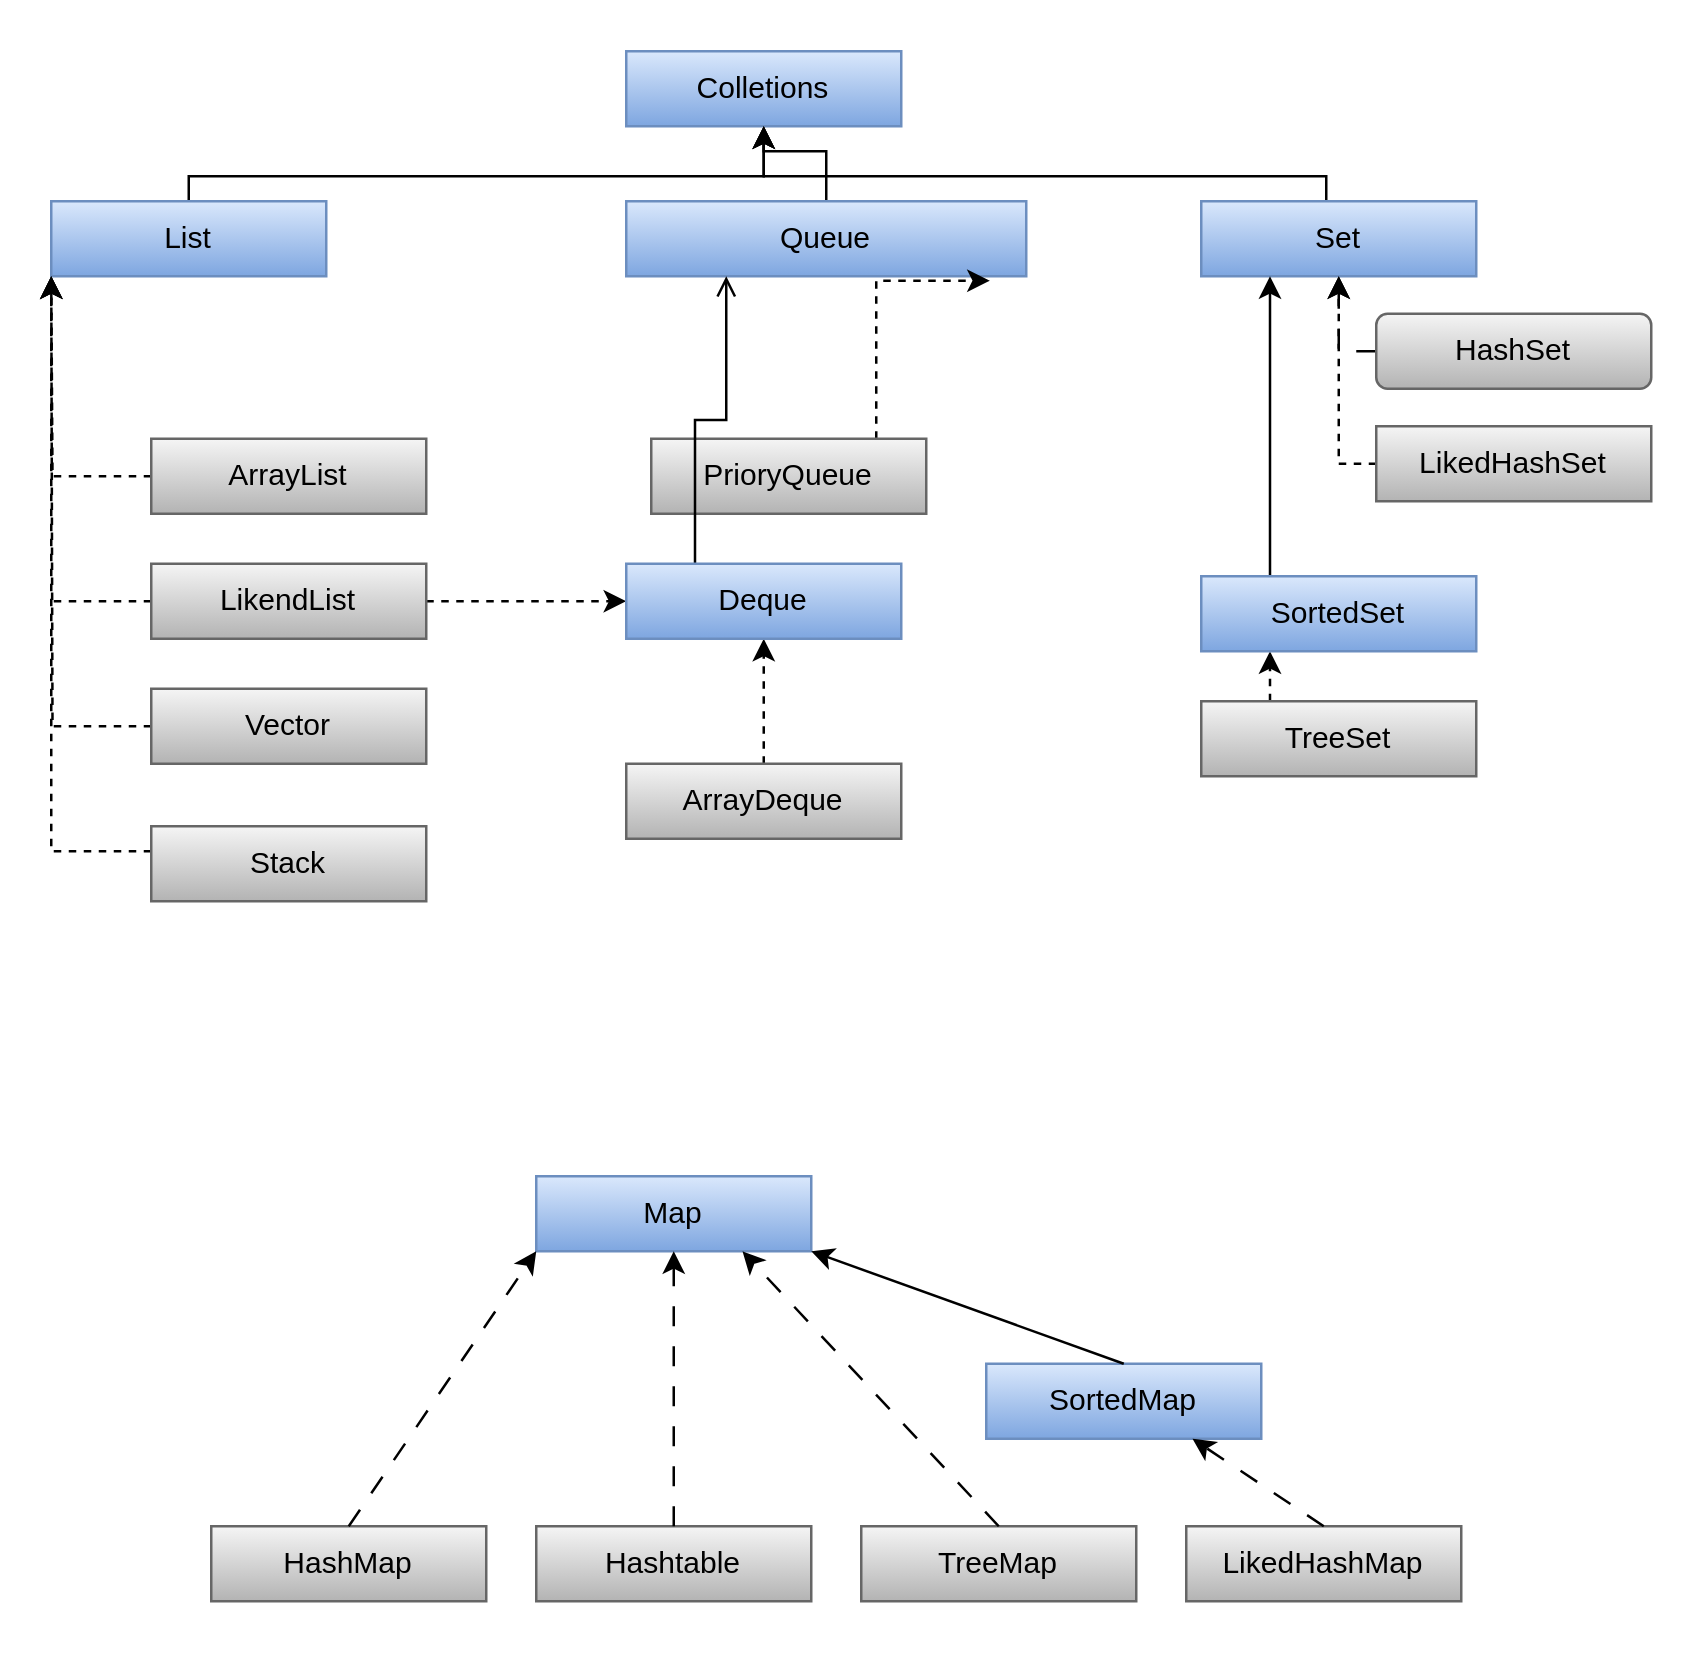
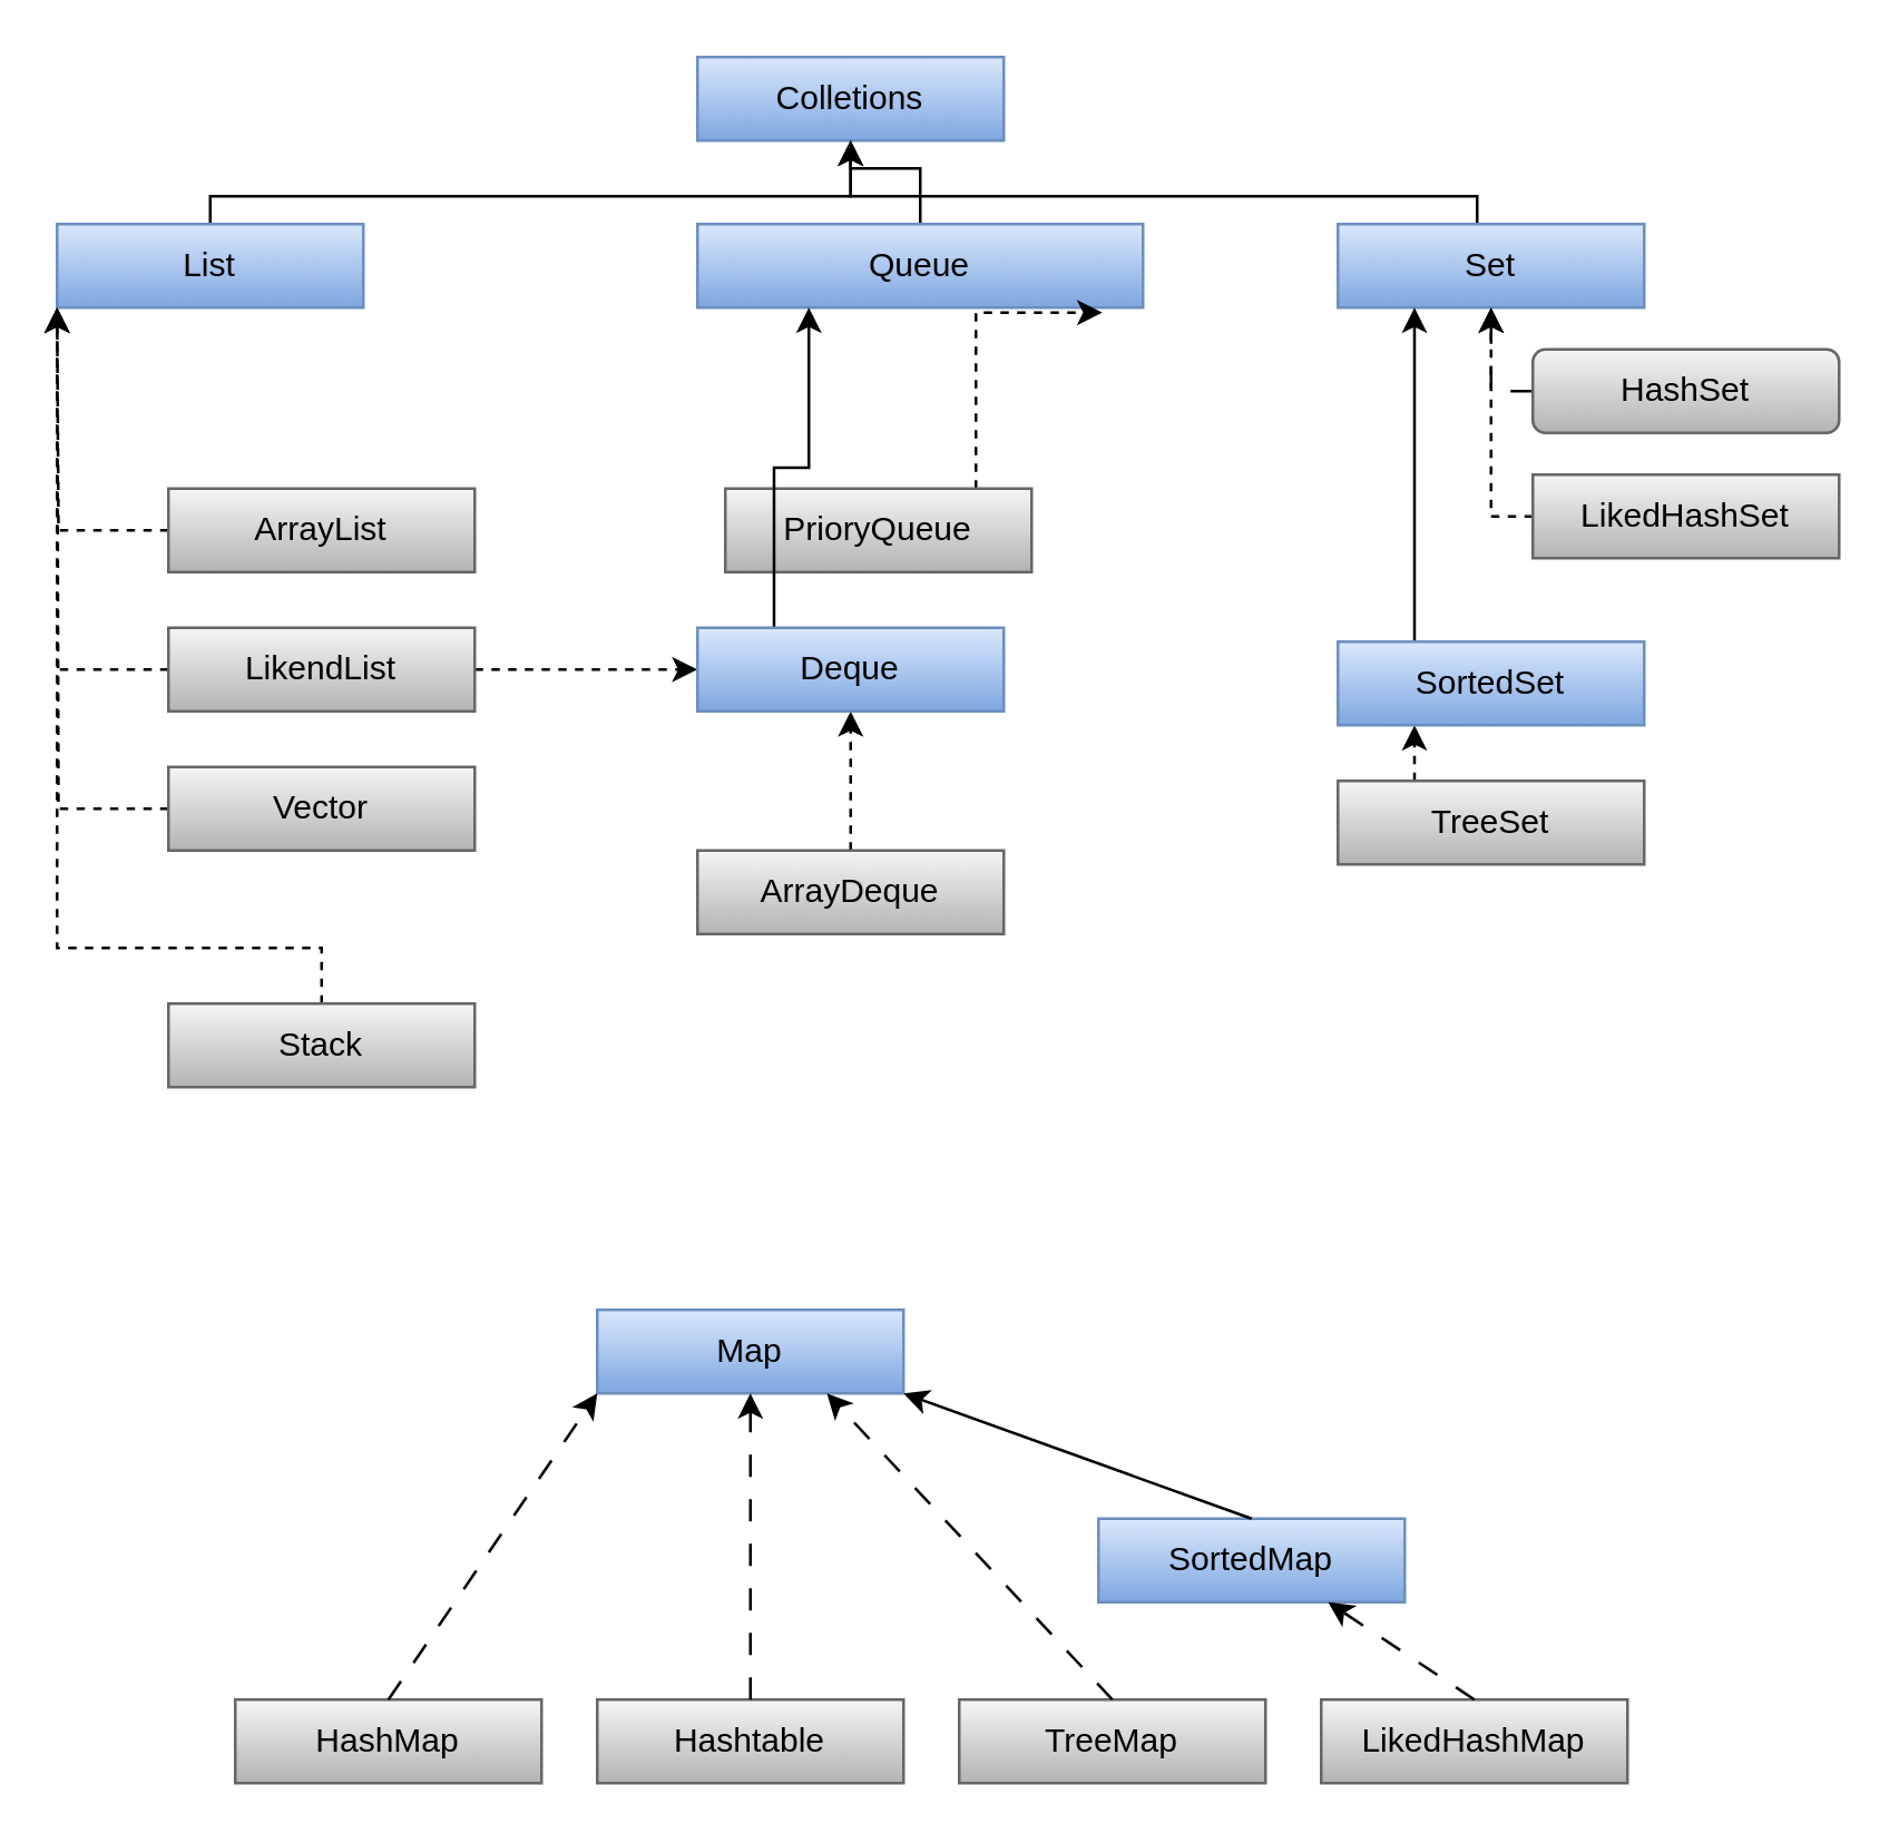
- <mxCell id="20" style="edgeStyle=orthogonalEdgeStyle;rounded=0;orthogonalLoop=1;jettySize=auto;html=1;exitX=0.25;exitY=0;exitDx=0;exitDy=0;entryX=0.25;entryY=1;entryDx=0;entryDy=0;endArrow=open;" edge="1" parent="1" source="21" target="15"><mxGeometry relative="1" as="geometry"><mxPoint x="277.5" y="170" as="targetPoint" /></mxGeometry></mxCell>
+ <mxCell id="20" style="edgeStyle=orthogonalEdgeStyle;rounded=0;orthogonalLoop=1;jettySize=auto;html=1;exitX=0.25;exitY=0;exitDx=0;exitDy=0;entryX=0.25;entryY=1;entryDx=0;entryDy=0;" edge="1" parent="1" source="21" target="15"><mxGeometry relative="1" as="geometry"><mxPoint x="277.5" y="170" as="targetPoint" /></mxGeometry></mxCell>
- <mxCell id="8" value="Stack" style="rounded=0;whiteSpace=wrap;html=1;fillColor=#f5f5f5;gradientColor=#b3b3b3;strokeColor=#666666;" vertex="1" parent="1"><mxGeometry x="60" y="330" width="110" height="30" as="geometry" /></mxCell>
+ <mxCell id="8" value="Stack" style="rounded=0;whiteSpace=wrap;html=1;fillColor=#f5f5f5;gradientColor=#b3b3b3;strokeColor=#666666;" vertex="1" parent="1"><mxGeometry x="60" y="360" width="110" height="30" as="geometry" /></mxCell>
